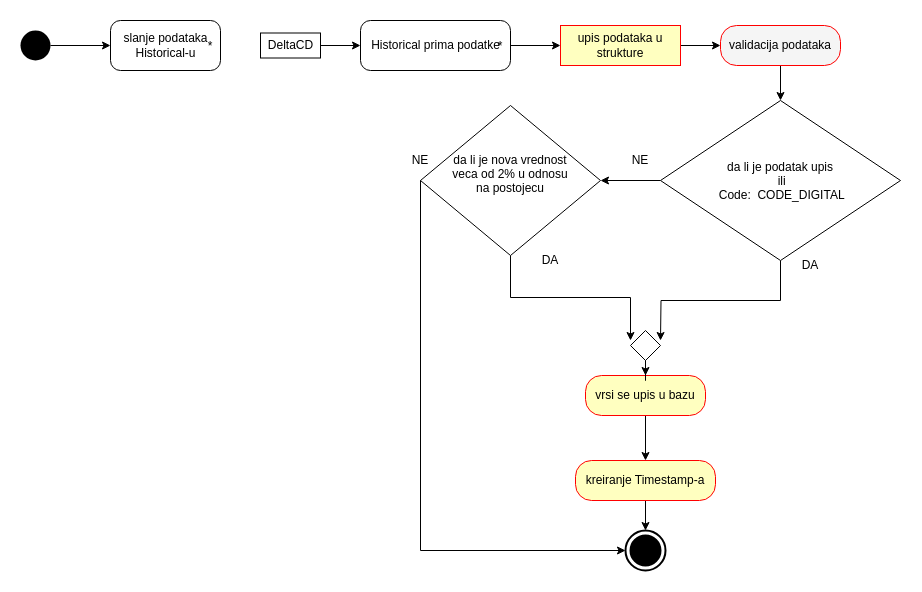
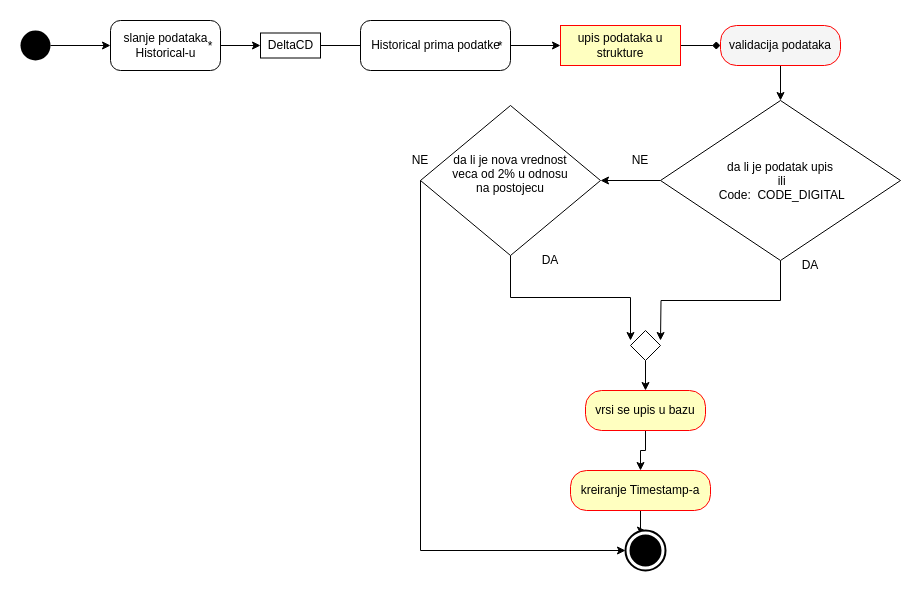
+ <mxCell id="2" value="" style="edgeStyle=orthogonalEdgeStyle;rounded=0;orthogonalLoop=1;jettySize=auto;html=1;" edge="1" parent="1" source="3" target="9"><mxGeometry relative="1" as="geometry" /></mxCell>
- <mxCell id="8" value="" style="edgeStyle=orthogonalEdgeStyle;rounded=0;orthogonalLoop=1;jettySize=auto;html=1;" edge="1" parent="1" source="9" target="6"><mxGeometry relative="1" as="geometry" /></mxCell>
+ <mxCell id="8" value="" style="edgeStyle=orthogonalEdgeStyle;rounded=0;orthogonalLoop=1;jettySize=auto;html=1;endArrow=none;" edge="1" parent="1" source="9" target="6"><mxGeometry relative="1" as="geometry" /></mxCell>
- <mxCell id="10" value="" style="edgeStyle=orthogonalEdgeStyle;rounded=0;orthogonalLoop=1;jettySize=auto;html=1;" edge="1" parent="1" source="11" target="13"><mxGeometry relative="1" as="geometry" /></mxCell>
+ <mxCell id="10" value="" style="edgeStyle=orthogonalEdgeStyle;rounded=0;orthogonalLoop=1;jettySize=auto;html=1;endArrow=diamond;" edge="1" parent="1" source="11" target="13"><mxGeometry relative="1" as="geometry" /></mxCell>
- <mxCell id="20" value="vrsi se upis u bazu" style="rounded=1;whiteSpace=wrap;html=1;arcSize=40;fontColor=#000000;fillColor=#ffffc0;strokeColor=#ff0000;" vertex="1" parent="1"><mxGeometry x="585" y="375" width="120" height="40" as="geometry" /></mxCell>
+ <mxCell id="20" value="vrsi se upis u bazu" style="rounded=1;whiteSpace=wrap;html=1;arcSize=40;fontColor=#000000;fillColor=#ffffc0;strokeColor=#ff0000;" vertex="1" parent="1"><mxGeometry x="585" y="390" width="120" height="40" as="geometry" /></mxCell>
- <mxCell id="24" value="kreiranje Timestamp-a" style="rounded=1;whiteSpace=wrap;html=1;arcSize=40;fontColor=#000000;fillColor=#ffffc0;strokeColor=#ff0000;" vertex="1" parent="1"><mxGeometry x="575" y="460" width="140" height="40" as="geometry" /></mxCell>
+ <mxCell id="24" value="kreiranje Timestamp-a" style="rounded=1;whiteSpace=wrap;html=1;arcSize=40;fontColor=#000000;fillColor=#ffffc0;strokeColor=#ff0000;" vertex="1" parent="1"><mxGeometry x="570" y="470" width="140" height="40" as="geometry" /></mxCell>
